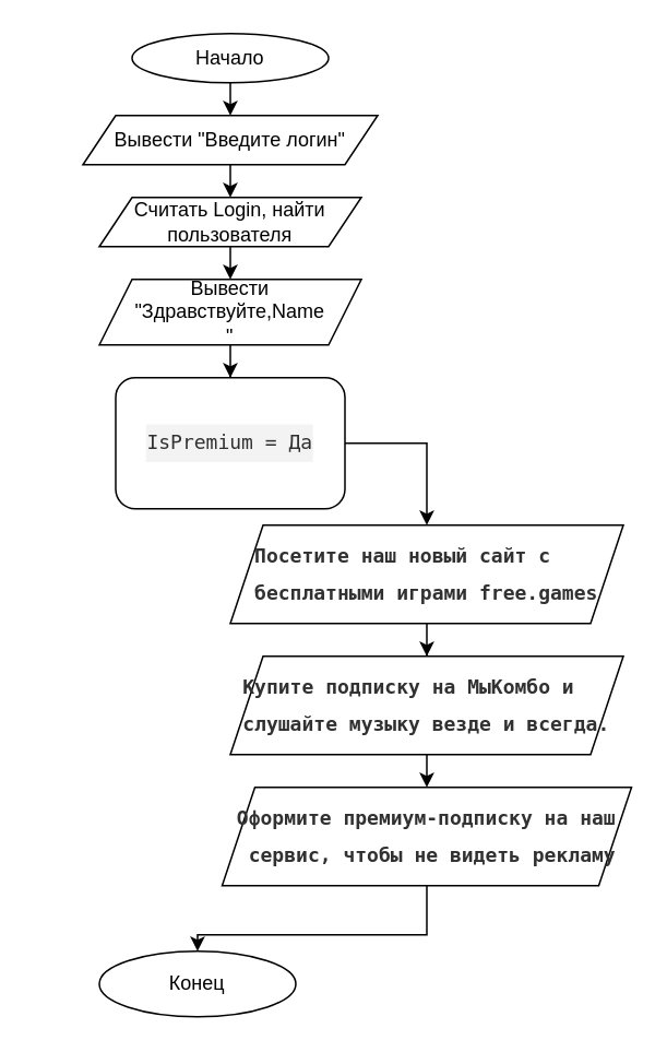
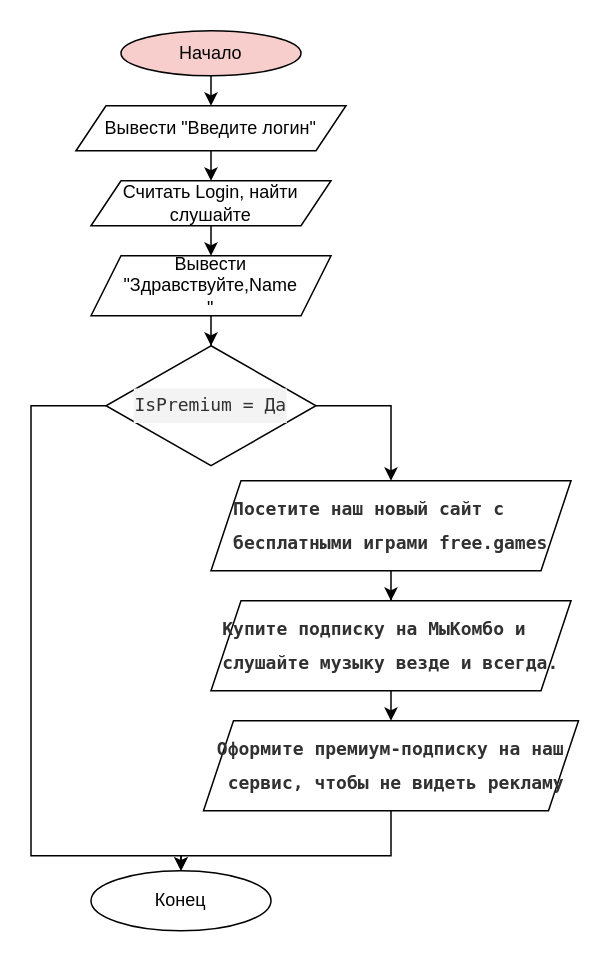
- <mxCell id="2" value="Начало" style="ellipse;whiteSpace=wrap;html=1;" vertex="1" parent="1"><mxGeometry x="80" y="20" width="120" height="30" as="geometry" /></mxCell>
+ <mxCell id="2" value="Начало" style="ellipse;whiteSpace=wrap;html=1;fillColor=#f8cecc;" vertex="1" parent="1"><mxGeometry x="80" y="20" width="120" height="30" as="geometry" /></mxCell>
- <mxCell id="7" value="Считать&amp;nbsp;Login, найти пользователя" style="shape=parallelogram;perimeter=parallelogramPerimeter;whiteSpace=wrap;html=1;fixedSize=1;" vertex="1" parent="1"><mxGeometry x="60" y="120" width="160" height="30" as="geometry" /></mxCell>
+ <mxCell id="7" value="Считать&amp;nbsp;Login, найти слушайте" style="shape=parallelogram;perimeter=parallelogramPerimeter;whiteSpace=wrap;html=1;fixedSize=1;" vertex="1" parent="1"><mxGeometry x="60" y="120" width="160" height="30" as="geometry" /></mxCell>
- <mxCell id="10" value="&lt;pre style=&quot;box-sizing: border-box; font-family: monospace, serif; overflow-wrap: break-word; background: rgb(243, 243, 243); color: rgb(49, 49, 49); line-height: 22.5px; margin-top: 0px; margin-bottom: 0px; text-align: left;&quot; class=&quot;hljs language-csharp&quot;&gt;&lt;font style=&quot;font-size: 12px;&quot;&gt;IsPremium = Да&lt;/font&gt;&lt;/pre&gt;" style="whiteSpace=wrap;html=1;fillColor=default;strokeColor=default;rounded=1;" vertex="1" parent="1"><mxGeometry x="70" y="230" width="140" height="80" as="geometry" /></mxCell>
+ <mxCell id="10" value="&lt;pre style=&quot;box-sizing: border-box; font-family: monospace, serif; overflow-wrap: break-word; background: rgb(243, 243, 243); color: rgb(49, 49, 49); line-height: 22.5px; margin-top: 0px; margin-bottom: 0px; text-align: left;&quot; class=&quot;hljs language-csharp&quot;&gt;&lt;font style=&quot;font-size: 12px;&quot;&gt;IsPremium = Да&lt;/font&gt;&lt;/pre&gt;" style="rhombus;whiteSpace=wrap;html=1;fillColor=default;strokeColor=default;" vertex="1" parent="1"><mxGeometry x="70" y="230" width="140" height="80" as="geometry" /></mxCell>
+ <mxCell id="9" style="edgeStyle=orthogonalEdgeStyle;rounded=0;orthogonalLoop=1;jettySize=auto;html=1;entryX=0.5;entryY=0;entryDx=0;entryDy=0;" edge="1" parent="1" source="10" target="19"><mxGeometry relative="1" as="geometry"><Array as="points"><mxPoint x="20" y="270" /><mxPoint x="20" y="570" /><mxPoint x="120" y="570" /></Array></mxGeometry></mxCell>
